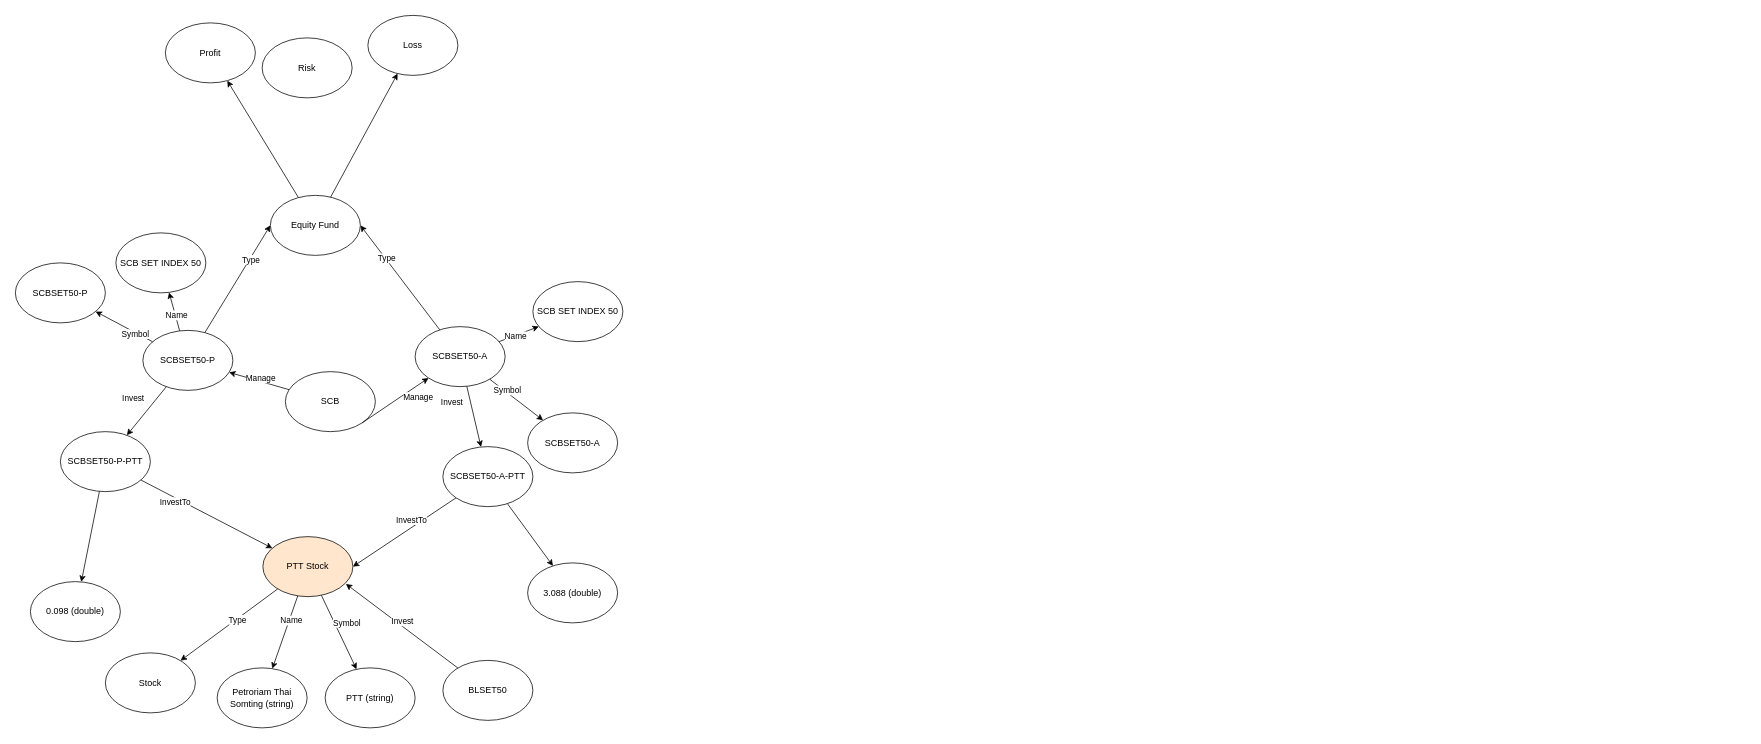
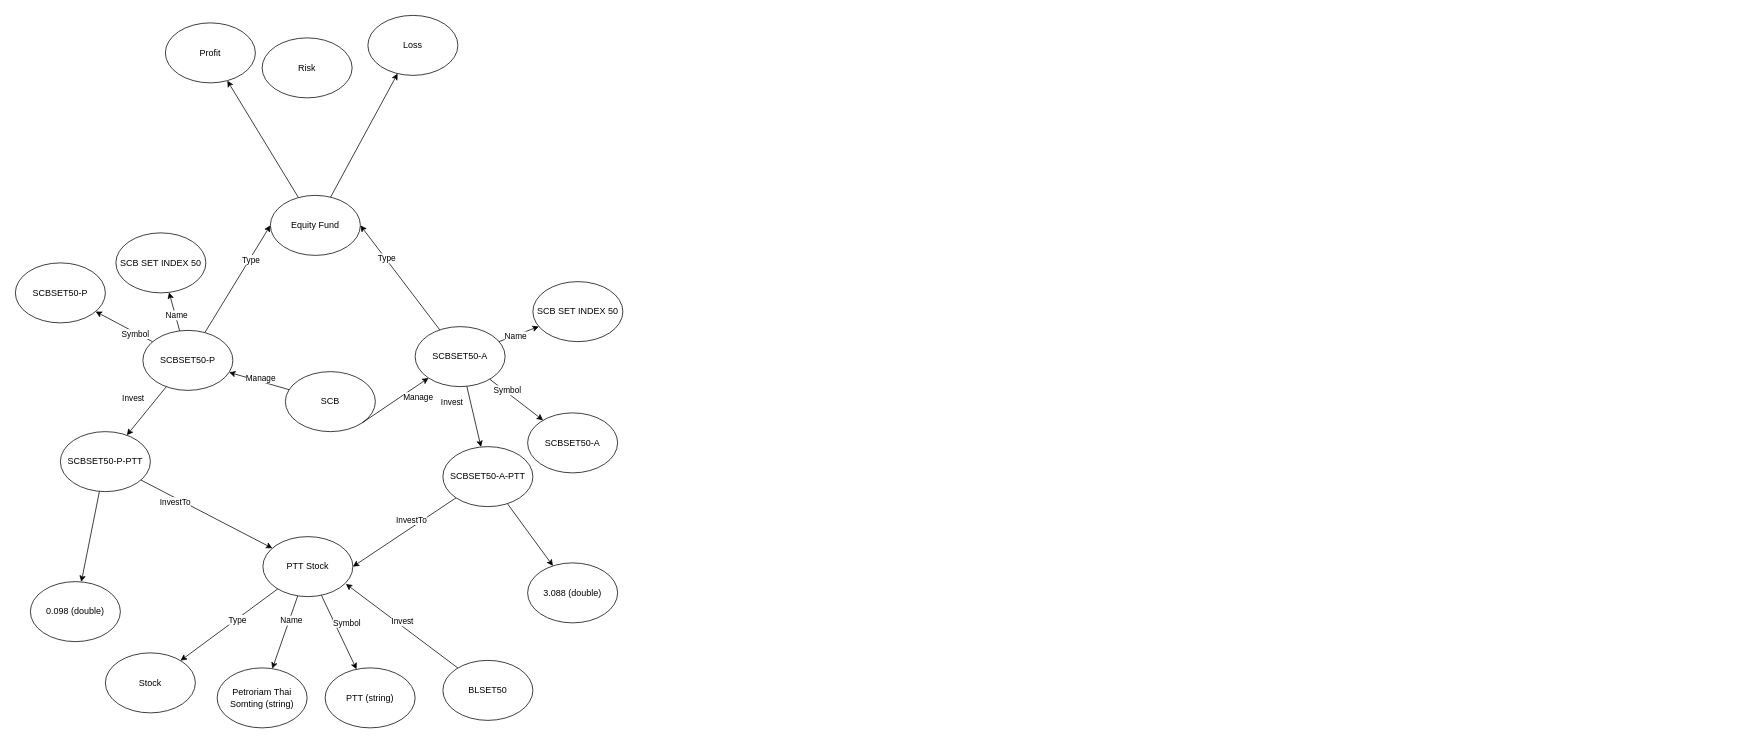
- <mxCell id="22" value="PTT Stock" style="ellipse;whiteSpace=wrap;html=1;fillColor=#ffe6cc;" parent="1" vertex="1"><mxGeometry x="350" y="715" width="120" height="80" as="geometry" /></mxCell>
+ <mxCell id="22" value="PTT Stock" style="ellipse;whiteSpace=wrap;html=1;" parent="1" vertex="1"><mxGeometry x="350" y="715" width="120" height="80" as="geometry" /></mxCell>
